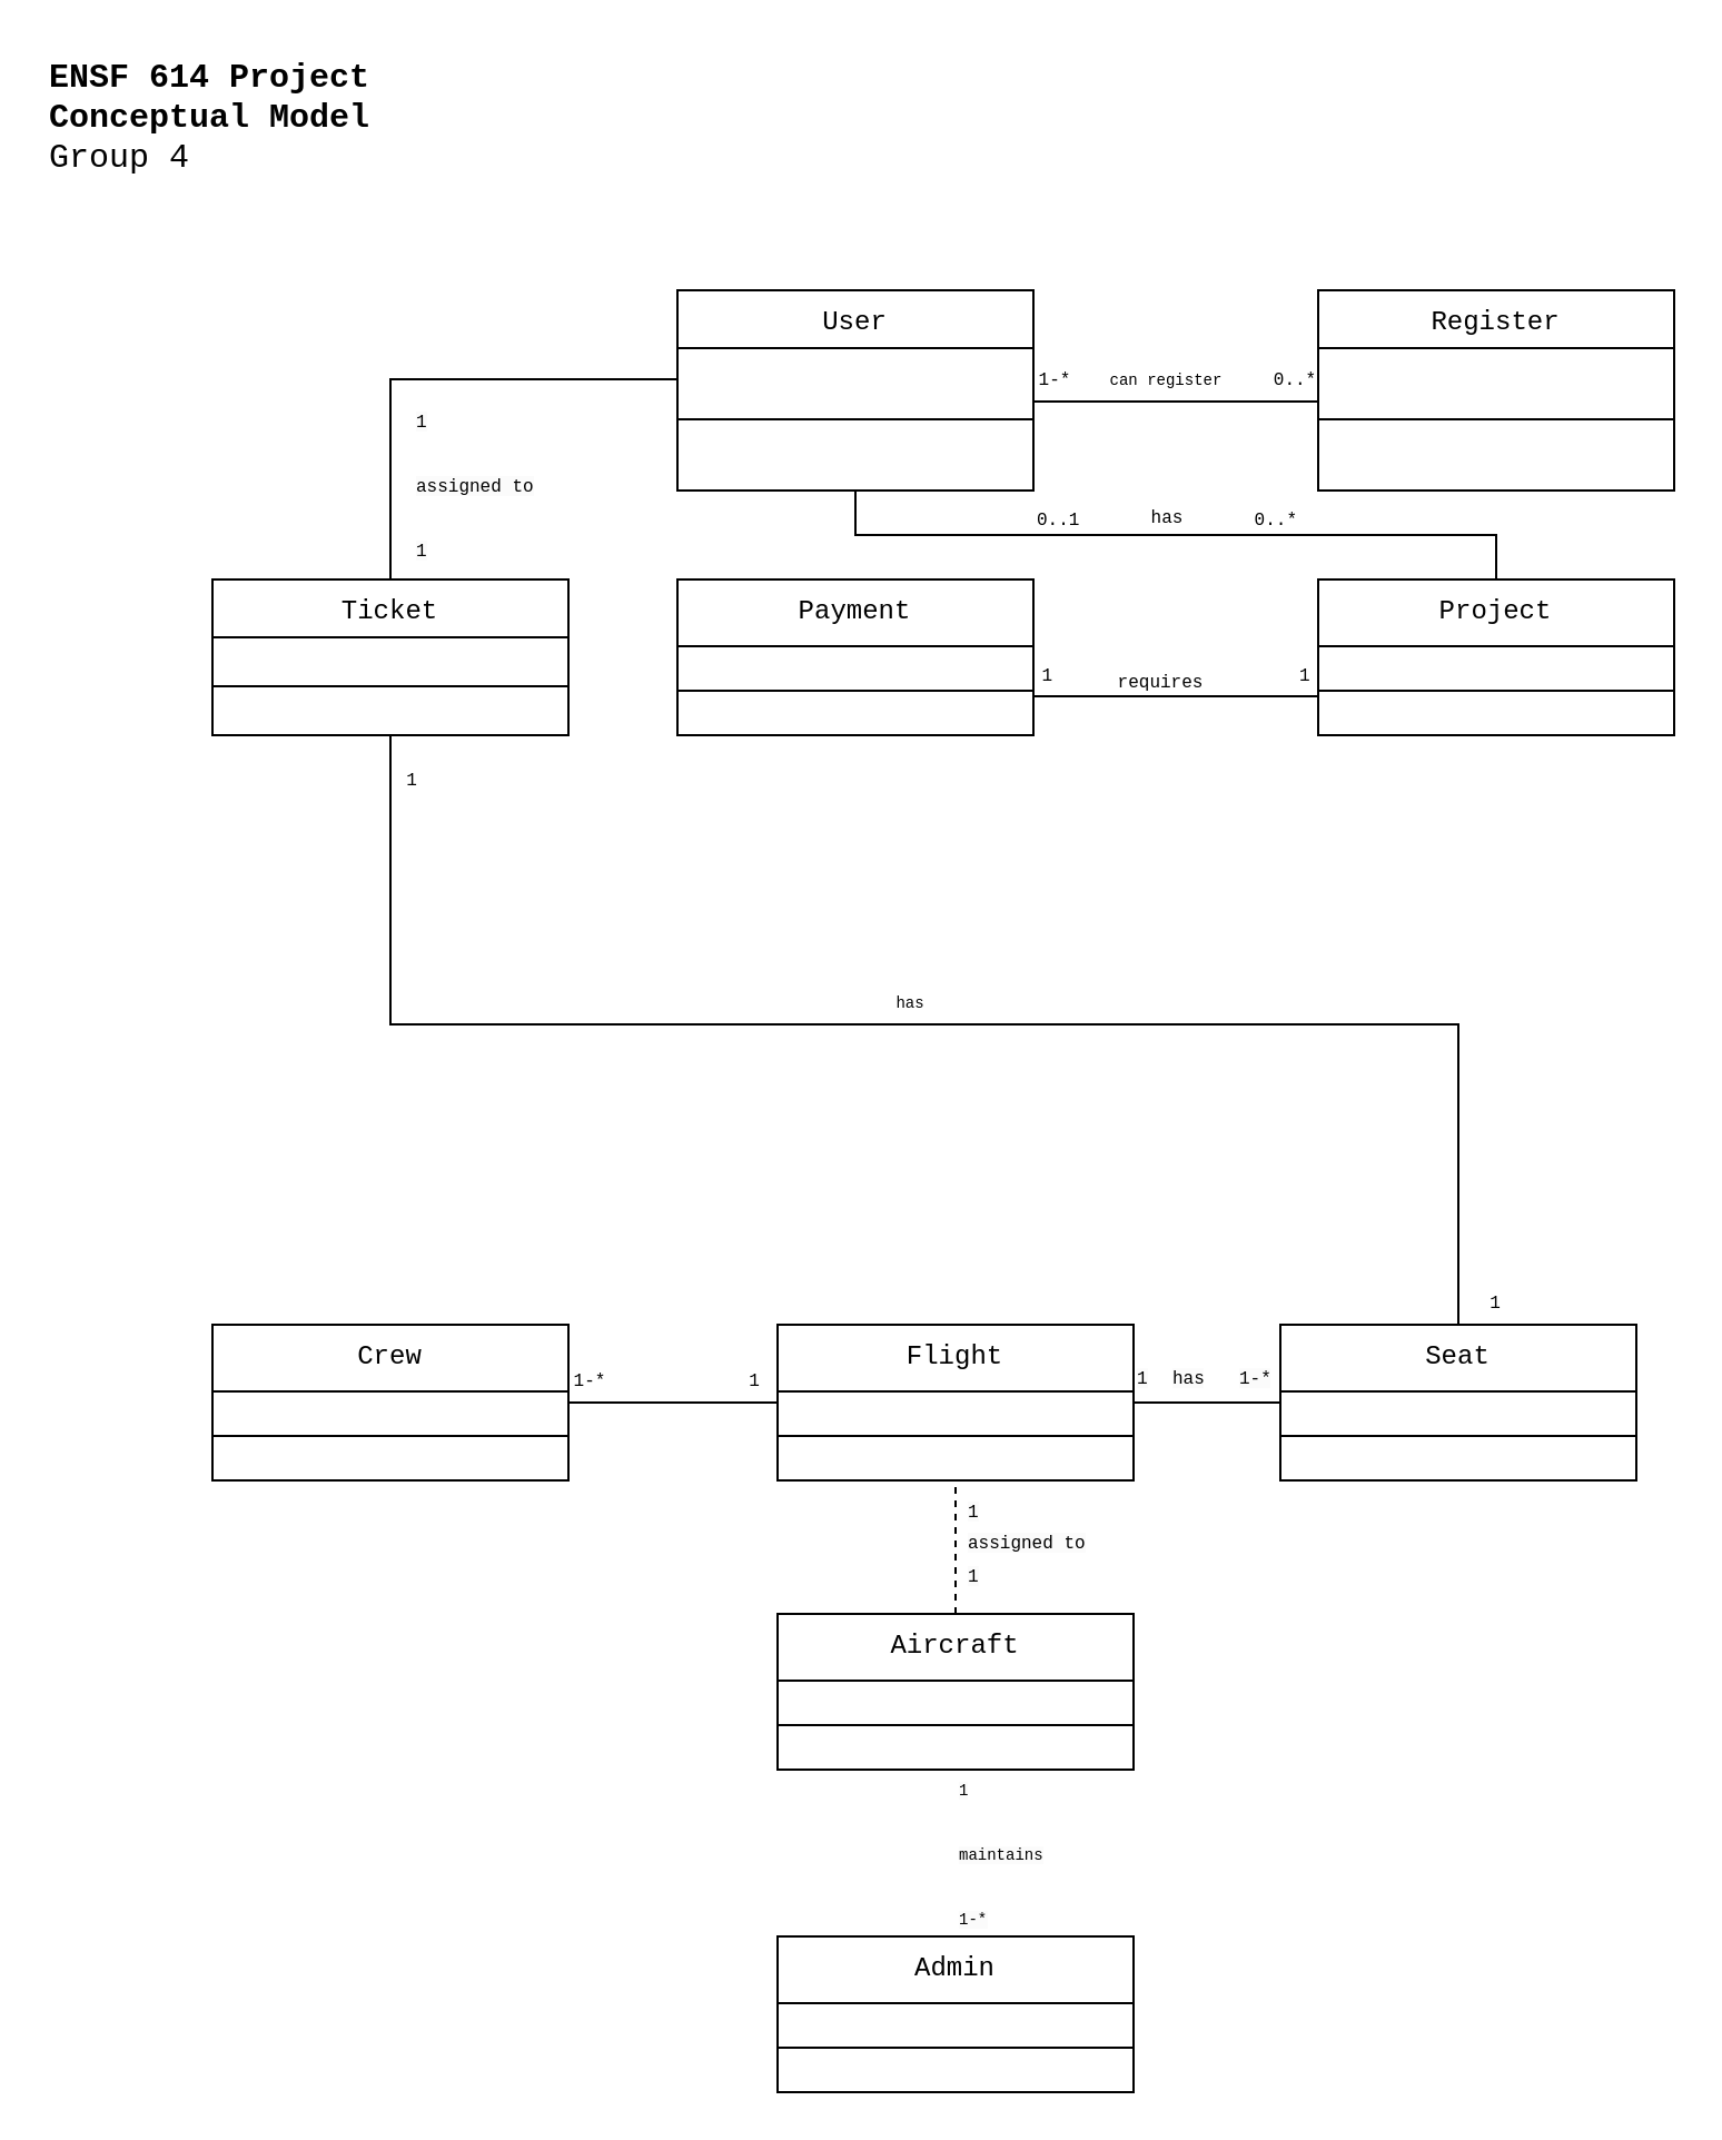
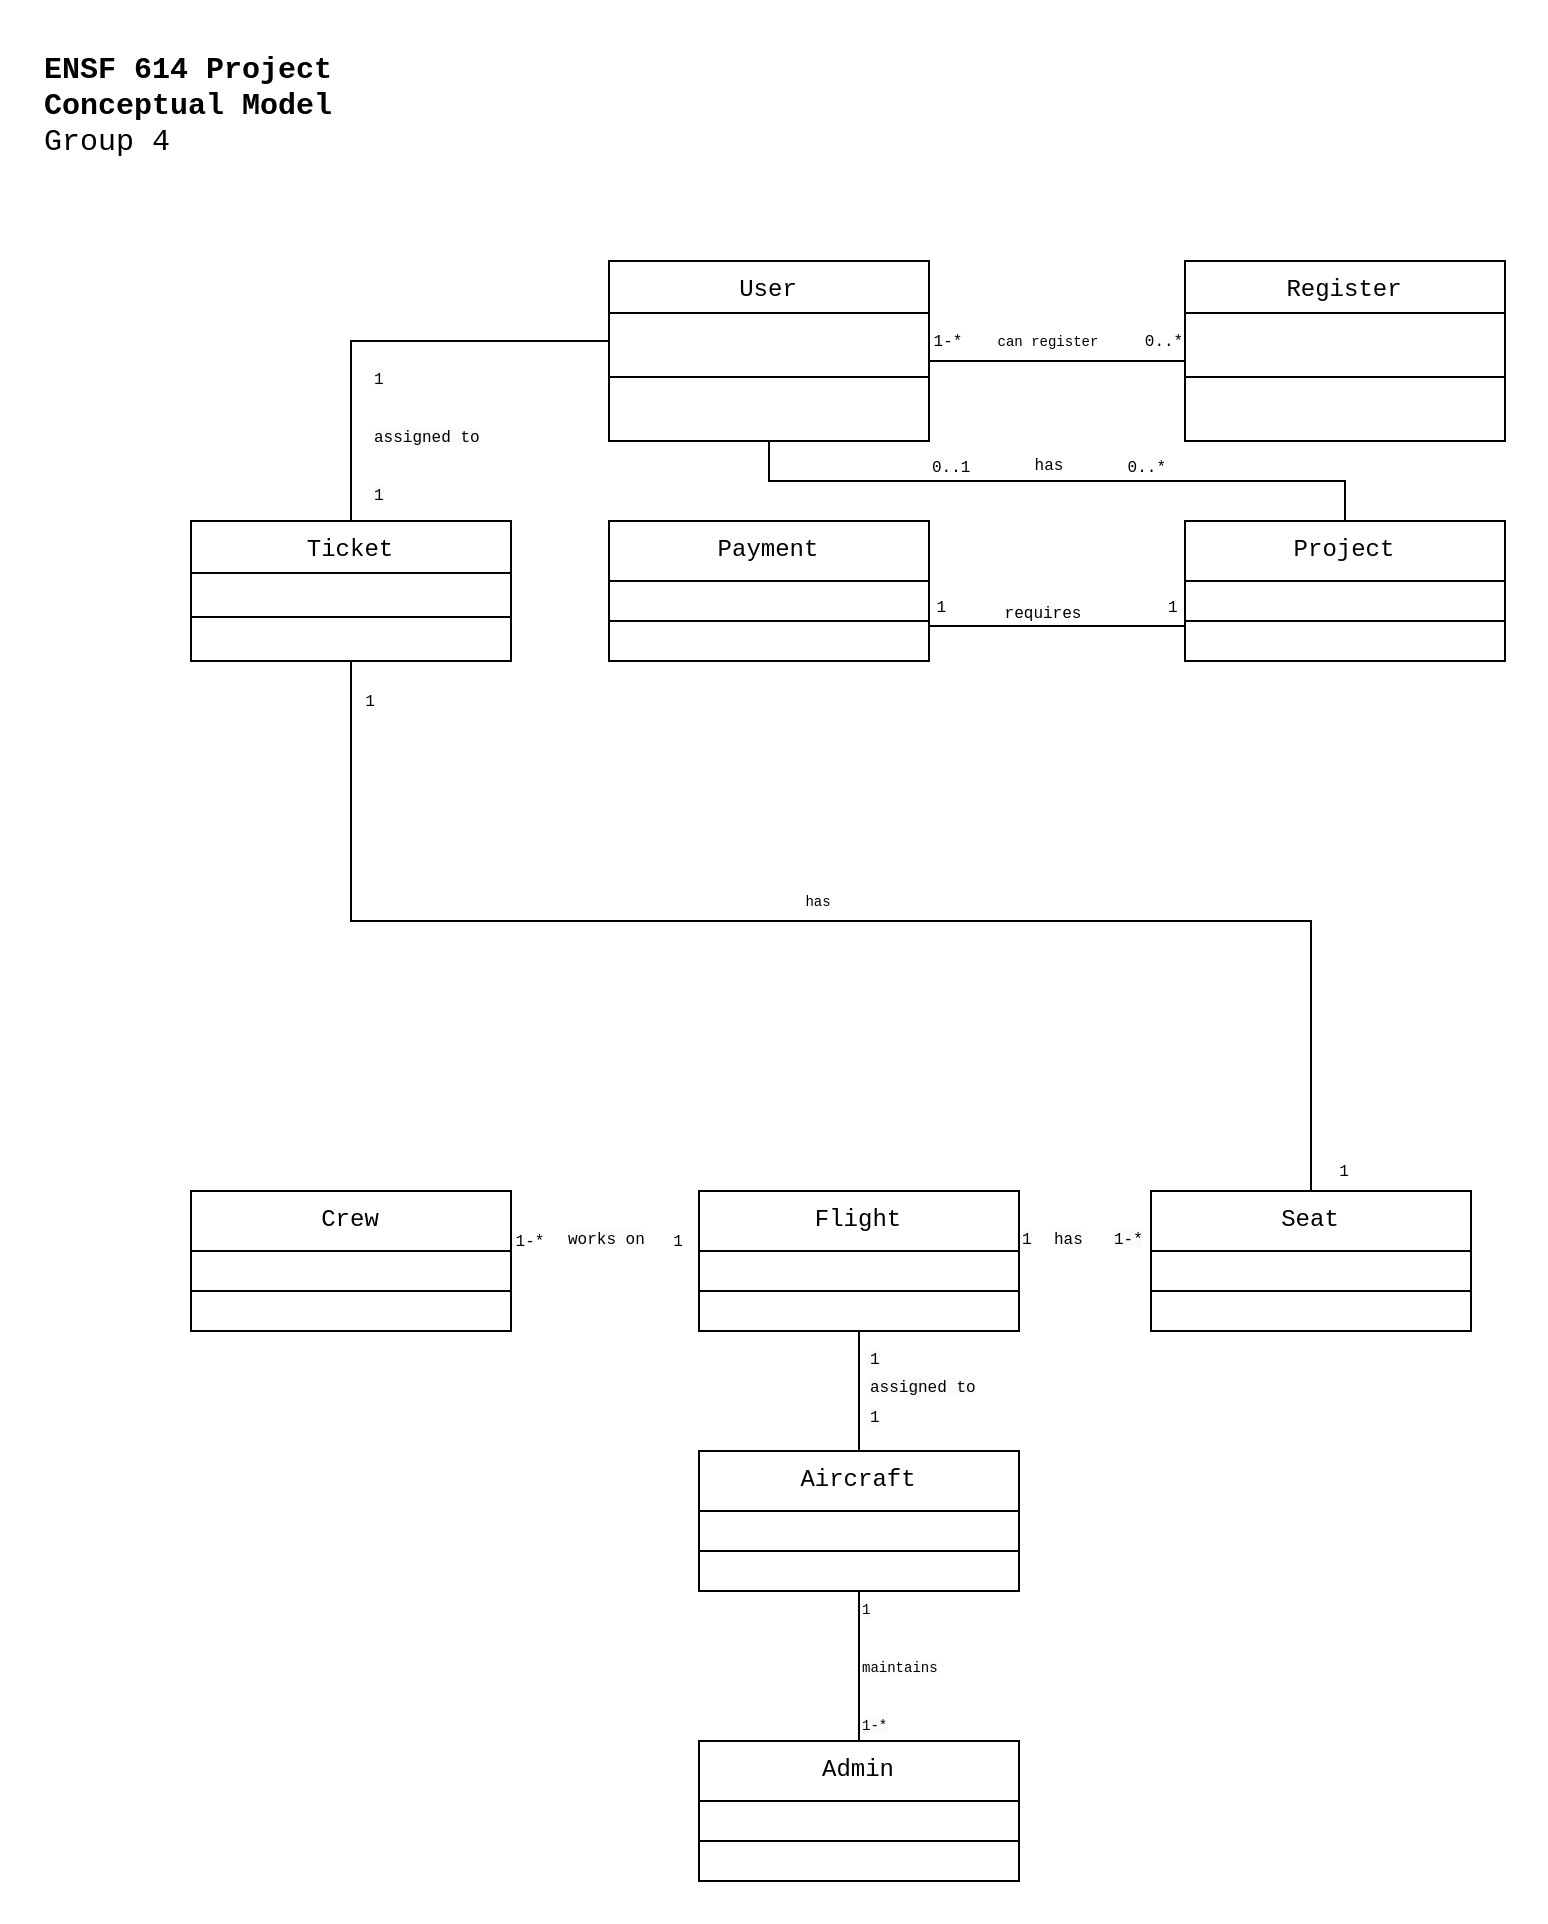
+ <mxCell id="34" value="&lt;span style=&quot;color: rgb(0, 0, 0); font-size: 8px; font-style: normal; font-variant-ligatures: normal; font-variant-caps: normal; font-weight: 400; letter-spacing: normal; orphans: 2; text-align: center; text-indent: 0px; text-transform: none; widows: 2; word-spacing: 0px; -webkit-text-stroke-width: 0px; background-color: rgb(251, 251, 251); text-decoration-thickness: initial; text-decoration-style: initial; text-decoration-color: initial; float: none; display: inline !important;&quot;&gt;works on&lt;/span&gt;" style="text;whiteSpace=wrap;html=1;fontFamily=Courier New;" vertex="1" parent="1"><mxGeometry x="281.5" y="605" width="47.5" height="20" as="geometry" /></mxCell>
- <mxCell id="33" value="" style="endArrow=none;html=1;rounded=0;entryX=0;entryY=0.5;entryDx=0;entryDy=0;exitX=1;exitY=0.5;exitDx=0;exitDy=0;fontFamily=Courier New;" edge="1" parent="1" source="26" target="15"><mxGeometry width="50" height="50" relative="1" as="geometry"><mxPoint x="215" y="635" as="sourcePoint" /><mxPoint x="355" y="635" as="targetPoint" /></mxGeometry></mxCell>
- <mxCell id="37" value="" style="endArrow=none;html=1;rounded=0;exitX=1;exitY=0.5;exitDx=0;exitDy=0;entryX=0;entryY=0.5;entryDx=0;entryDy=0;fontFamily=Courier New;" edge="1" parent="1" source="15" target="17"><mxGeometry width="50" height="50" relative="1" as="geometry"><mxPoint x="515" y="625" as="sourcePoint" /><mxPoint x="565" y="575" as="targetPoint" /></mxGeometry></mxCell>
- <mxCell id="35" value="" style="endArrow=none;html=1;rounded=0;exitX=0.5;exitY=0;exitDx=0;exitDy=0;entryX=0.5;entryY=1;entryDx=0;entryDy=0;fontFamily=Courier New;dashed=1;" edge="1" parent="1" source="24" target="15"><mxGeometry width="50" height="50" relative="1" as="geometry"><mxPoint x="385" y="715" as="sourcePoint" /><mxPoint x="435" y="665" as="targetPoint" /></mxGeometry></mxCell>
+ <mxCell id="35" value="" style="endArrow=none;html=1;rounded=0;exitX=0.5;exitY=0;exitDx=0;exitDy=0;entryX=0.5;entryY=1;entryDx=0;entryDy=0;fontFamily=Courier New;" edge="1" parent="1" source="24" target="15"><mxGeometry width="50" height="50" relative="1" as="geometry"><mxPoint x="385" y="715" as="sourcePoint" /><mxPoint x="435" y="665" as="targetPoint" /></mxGeometry></mxCell>
+ <mxCell id="36" value="" style="endArrow=none;html=1;rounded=0;entryX=0.5;entryY=1;entryDx=0;entryDy=0;exitX=0.5;exitY=0;exitDx=0;exitDy=0;fontFamily=Courier New;" edge="1" parent="1" source="22" target="24"><mxGeometry width="50" height="50" relative="1" as="geometry"><mxPoint x="385" y="865" as="sourcePoint" /><mxPoint x="435" y="815" as="targetPoint" /></mxGeometry></mxCell>
